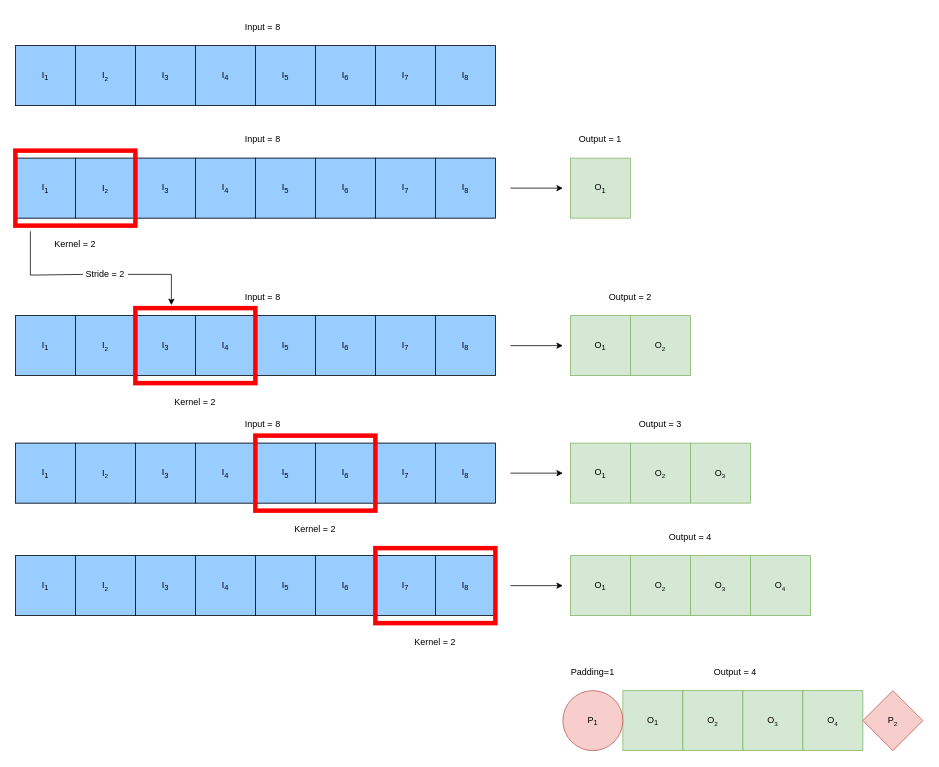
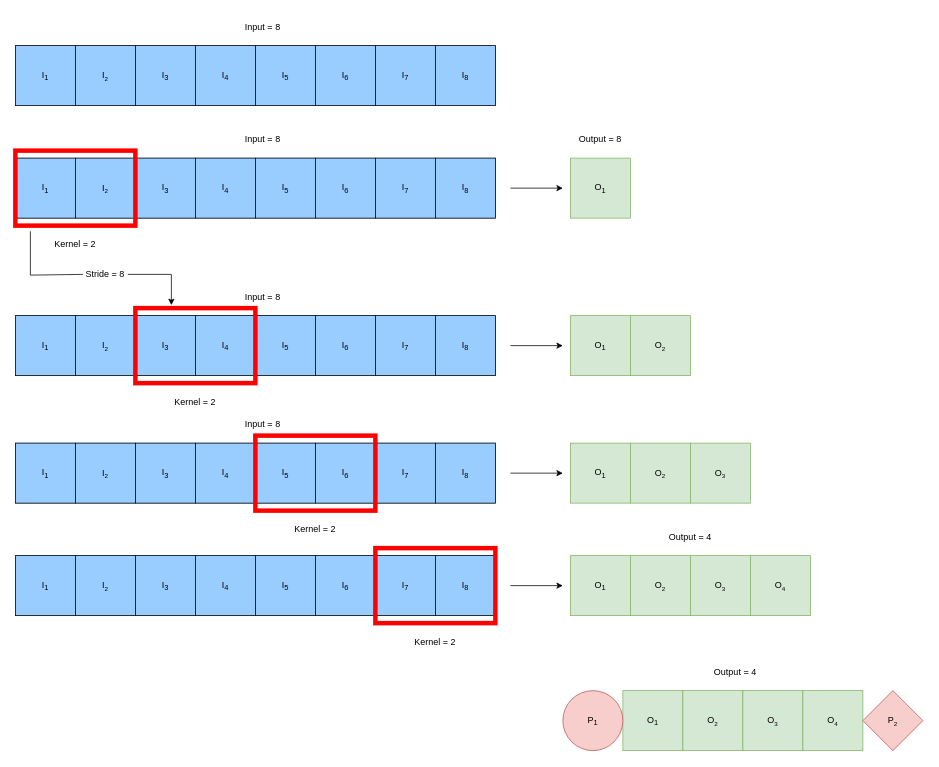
- <mxCell id="28" value="Output = 1" style="text;html=1;strokeColor=none;fillColor=none;align=center;verticalAlign=middle;whiteSpace=wrap;rounded=0;strokeWidth=1;" vertex="1" parent="1"><mxGeometry x="770" y="170" width="60" height="30" as="geometry" /></mxCell>
+ <mxCell id="28" value="Output = 8" style="text;html=1;strokeColor=none;fillColor=none;align=center;verticalAlign=middle;whiteSpace=wrap;rounded=0;strokeWidth=1;" vertex="1" parent="1"><mxGeometry x="770" y="170" width="60" height="30" as="geometry" /></mxCell>
- <mxCell id="41" value="Stride = 2" style="text;html=1;strokeColor=none;fillColor=none;align=center;verticalAlign=middle;whiteSpace=wrap;rounded=0;strokeWidth=1;" vertex="1" parent="1"><mxGeometry x="110" y="350" width="60" height="30" as="geometry" /></mxCell>
+ <mxCell id="41" value="Stride = 8" style="text;html=1;strokeColor=none;fillColor=none;align=center;verticalAlign=middle;whiteSpace=wrap;rounded=0;strokeWidth=1;" vertex="1" parent="1"><mxGeometry x="110" y="350" width="60" height="30" as="geometry" /></mxCell>
- <mxCell id="90" value="Output = 2" style="text;html=1;strokeColor=none;fillColor=none;align=center;verticalAlign=middle;whiteSpace=wrap;rounded=0;strokeWidth=1;" vertex="1" parent="1"><mxGeometry x="810" y="380" width="60" height="30" as="geometry" /></mxCell>
- <mxCell id="91" value="Output = 3" style="text;html=1;strokeColor=none;fillColor=none;align=center;verticalAlign=middle;whiteSpace=wrap;rounded=0;strokeWidth=1;" vertex="1" parent="1"><mxGeometry x="850" y="550" width="60" height="30" as="geometry" /></mxCell>
- <mxCell id="94" value="Padding=1" style="text;html=1;strokeColor=none;fillColor=none;align=center;verticalAlign=middle;whiteSpace=wrap;rounded=0;strokeWidth=1;" vertex="1" parent="1"><mxGeometry x="760" y="880" width="60" height="30" as="geometry" /></mxCell>
